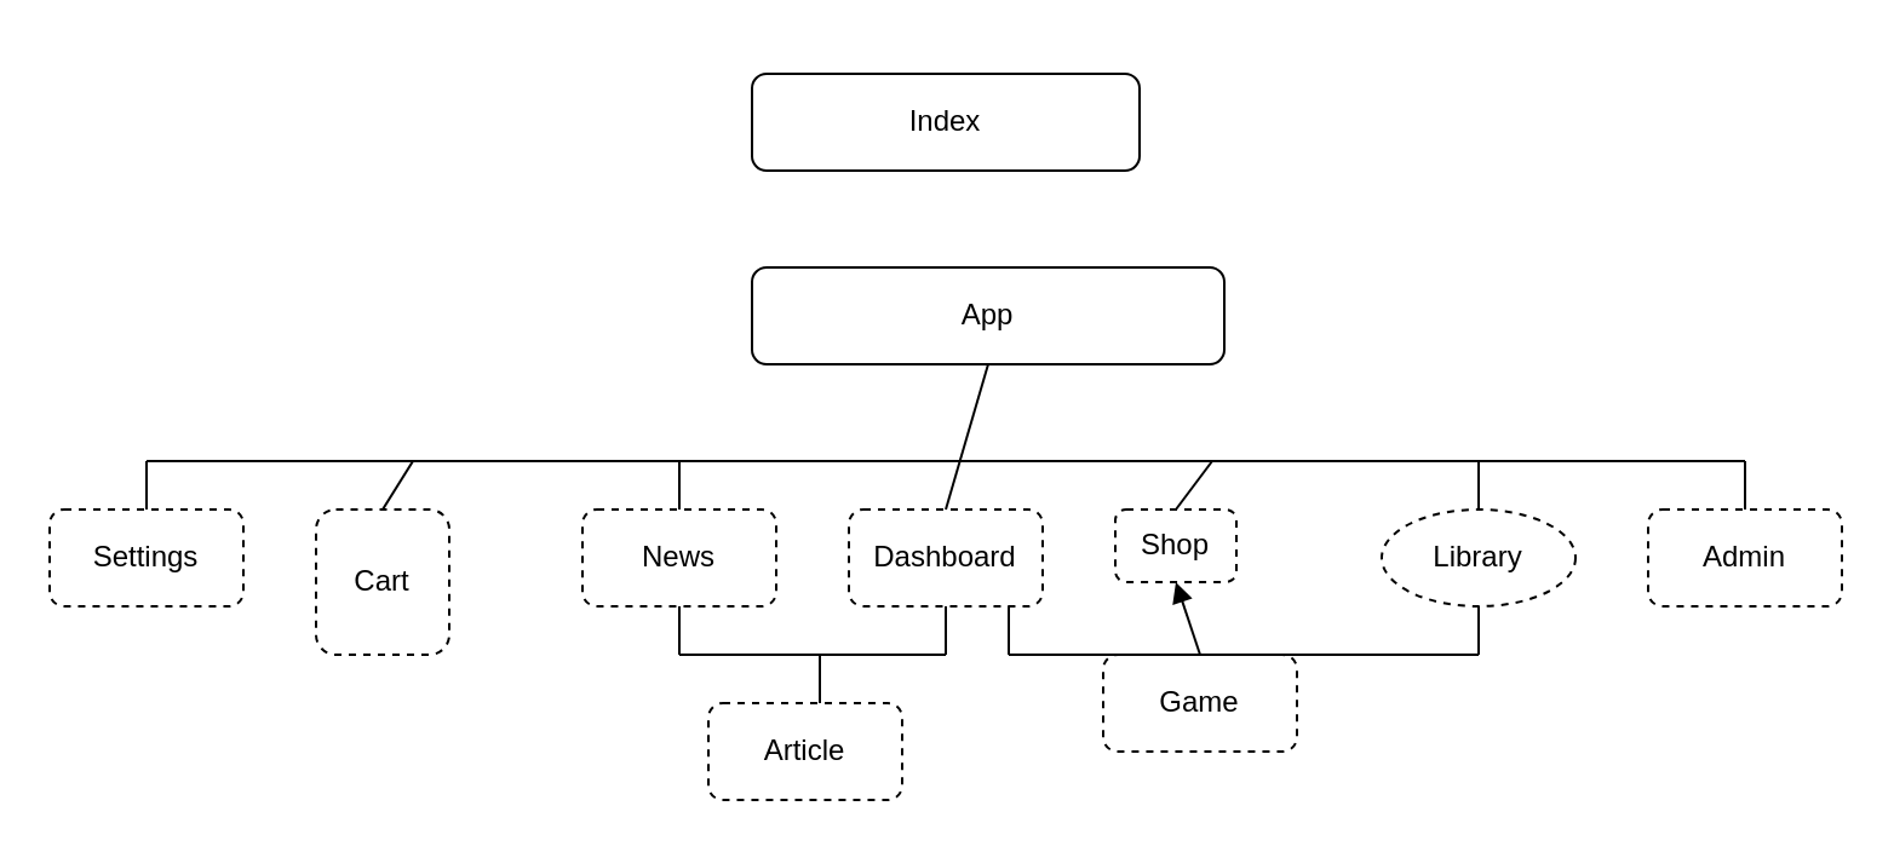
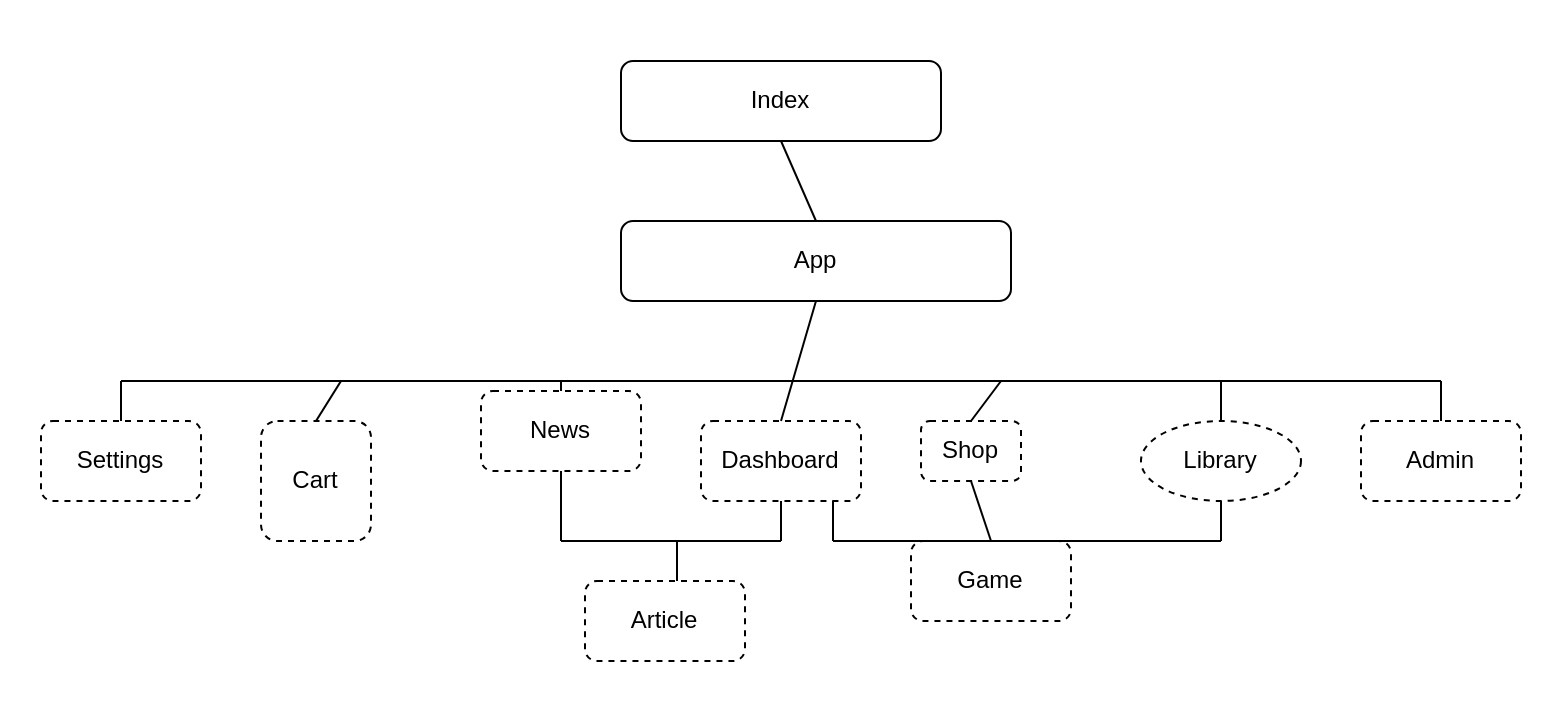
+ <mxCell id="4" value="" style="endArrow=none;html=1;entryX=0.5;entryY=1;entryDx=0;entryDy=0;exitX=0.5;exitY=0;exitDx=0;exitDy=0;" parent="1" source="2" target="3" edge="1"><mxGeometry width="50" height="50" relative="1" as="geometry"><mxPoint x="400" y="250" as="sourcePoint" /><mxPoint x="450" y="200" as="targetPoint" /></mxGeometry></mxCell>
- <mxCell id="25" value="News" style="rounded=1;whiteSpace=wrap;html=1;dashed=1;" parent="1" vertex="1"><mxGeometry x="240" y="210" width="80" height="40" as="geometry" /></mxCell>
+ <mxCell id="25" value="News" style="rounded=1;whiteSpace=wrap;html=1;dashed=1;" parent="1" vertex="1"><mxGeometry x="240" y="195" width="80" height="40" as="geometry" /></mxCell>
- <mxCell id="23" value="" style="endArrow=block;html=1;entryX=0.5;entryY=1;entryDx=0;entryDy=0;exitX=0.5;exitY=0;exitDx=0;exitDy=0;" parent="1" source="18" target="6" edge="1"><mxGeometry width="50" height="50" relative="1" as="geometry"><mxPoint x="530" y="290" as="sourcePoint" /><mxPoint x="450" y="220" as="targetPoint" /></mxGeometry></mxCell>
+ <mxCell id="23" value="" style="endArrow=none;html=1;entryX=0.5;entryY=1;entryDx=0;entryDy=0;exitX=0.5;exitY=0;exitDx=0;exitDy=0;" parent="1" source="18" target="6" edge="1"><mxGeometry width="50" height="50" relative="1" as="geometry"><mxPoint x="530" y="290" as="sourcePoint" /><mxPoint x="450" y="220" as="targetPoint" /></mxGeometry></mxCell>
